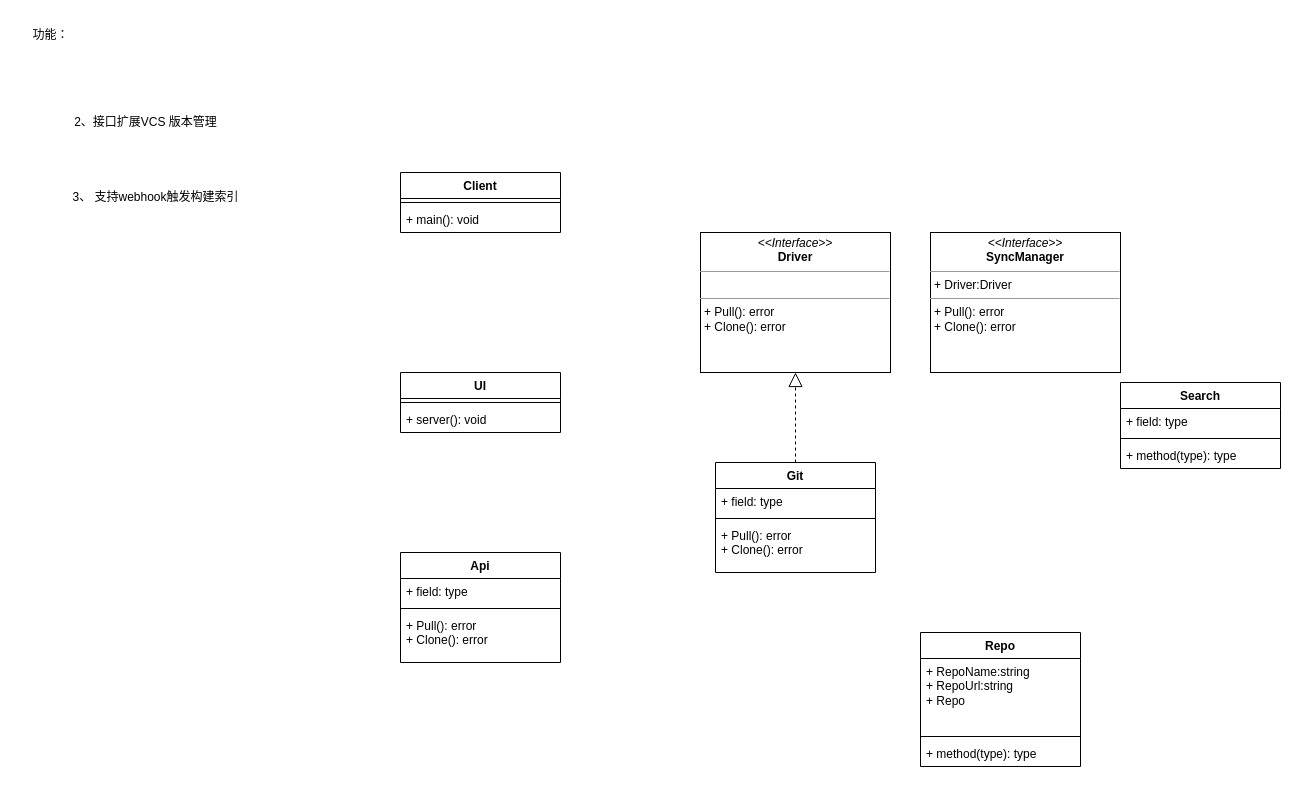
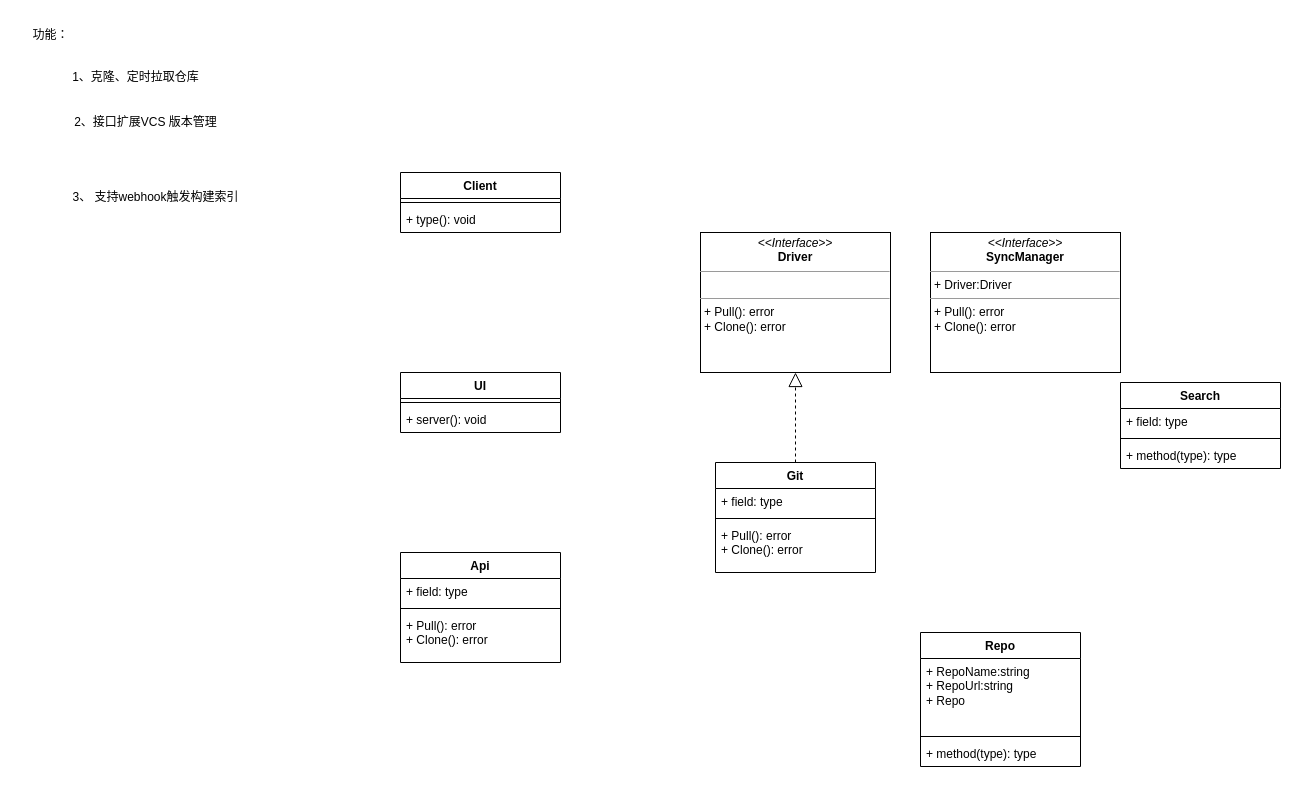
+ <mxCell id="19" value="1、克隆、定时拉取仓库" style="text;html=1;align=center;verticalAlign=middle;resizable=0;points=[];autosize=1;strokeColor=none;fillColor=none;" parent="1" vertex="1"><mxGeometry x="60" y="62" width="150" height="30" as="geometry" /></mxCell>
- <mxCell id="4" value="+ main(): void" style="text;strokeColor=none;fillColor=none;align=left;verticalAlign=top;spacingLeft=4;spacingRight=4;overflow=hidden;rotatable=0;points=[[0,0.5],[1,0.5]];portConstraint=eastwest;whiteSpace=wrap;html=1;" parent="2" vertex="1"><mxGeometry y="34" width="160" height="26" as="geometry" /></mxCell>
+ <mxCell id="4" value="+ type(): void" style="text;strokeColor=none;fillColor=none;align=left;verticalAlign=top;spacingLeft=4;spacingRight=4;overflow=hidden;rotatable=0;points=[[0,0.5],[1,0.5]];portConstraint=eastwest;whiteSpace=wrap;html=1;" parent="2" vertex="1"><mxGeometry y="34" width="160" height="26" as="geometry" /></mxCell>
